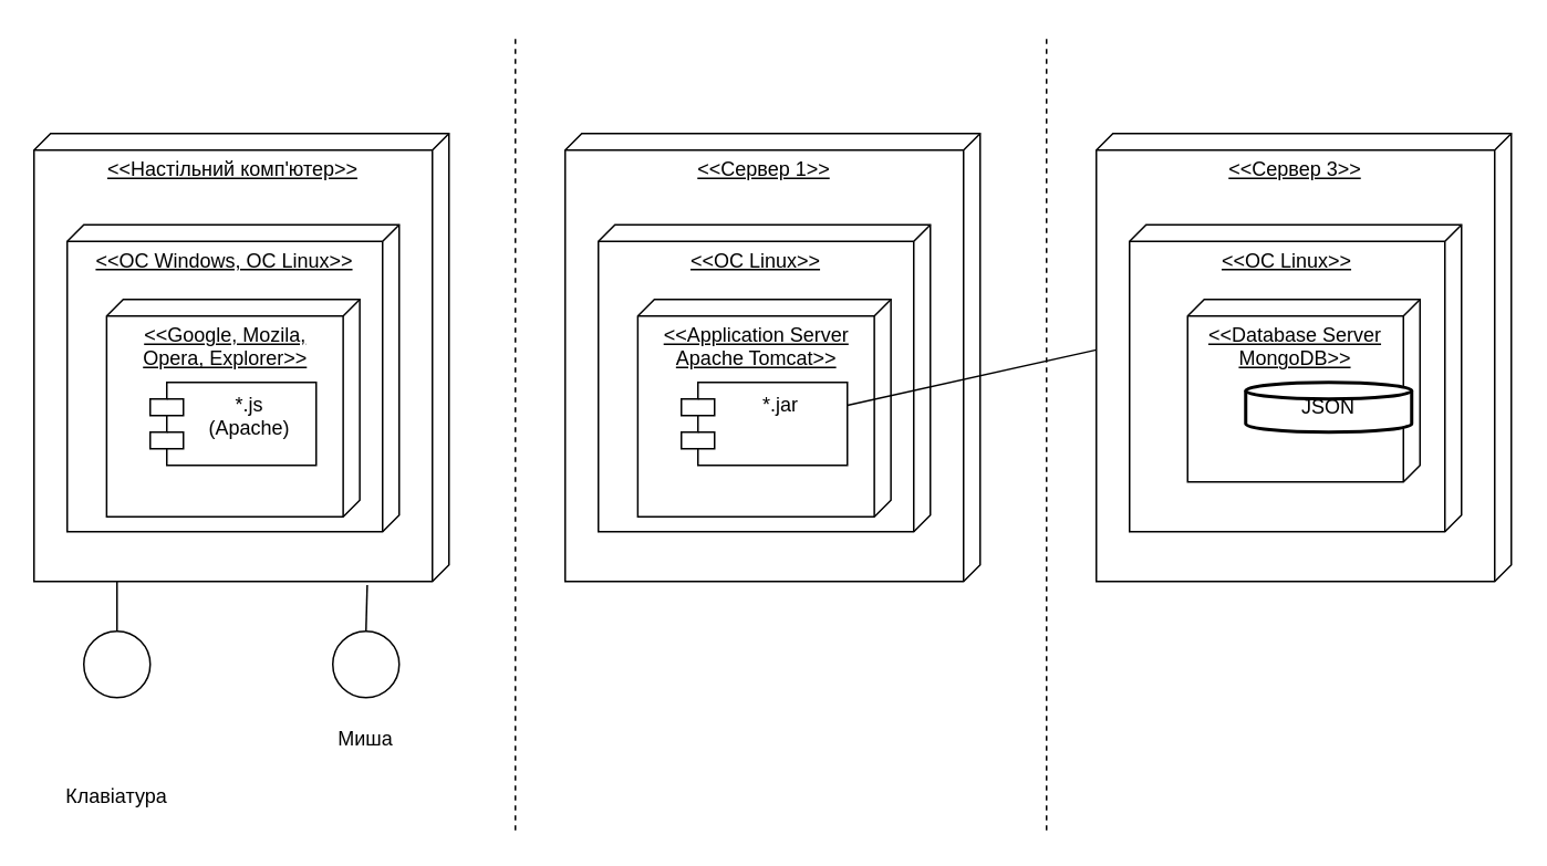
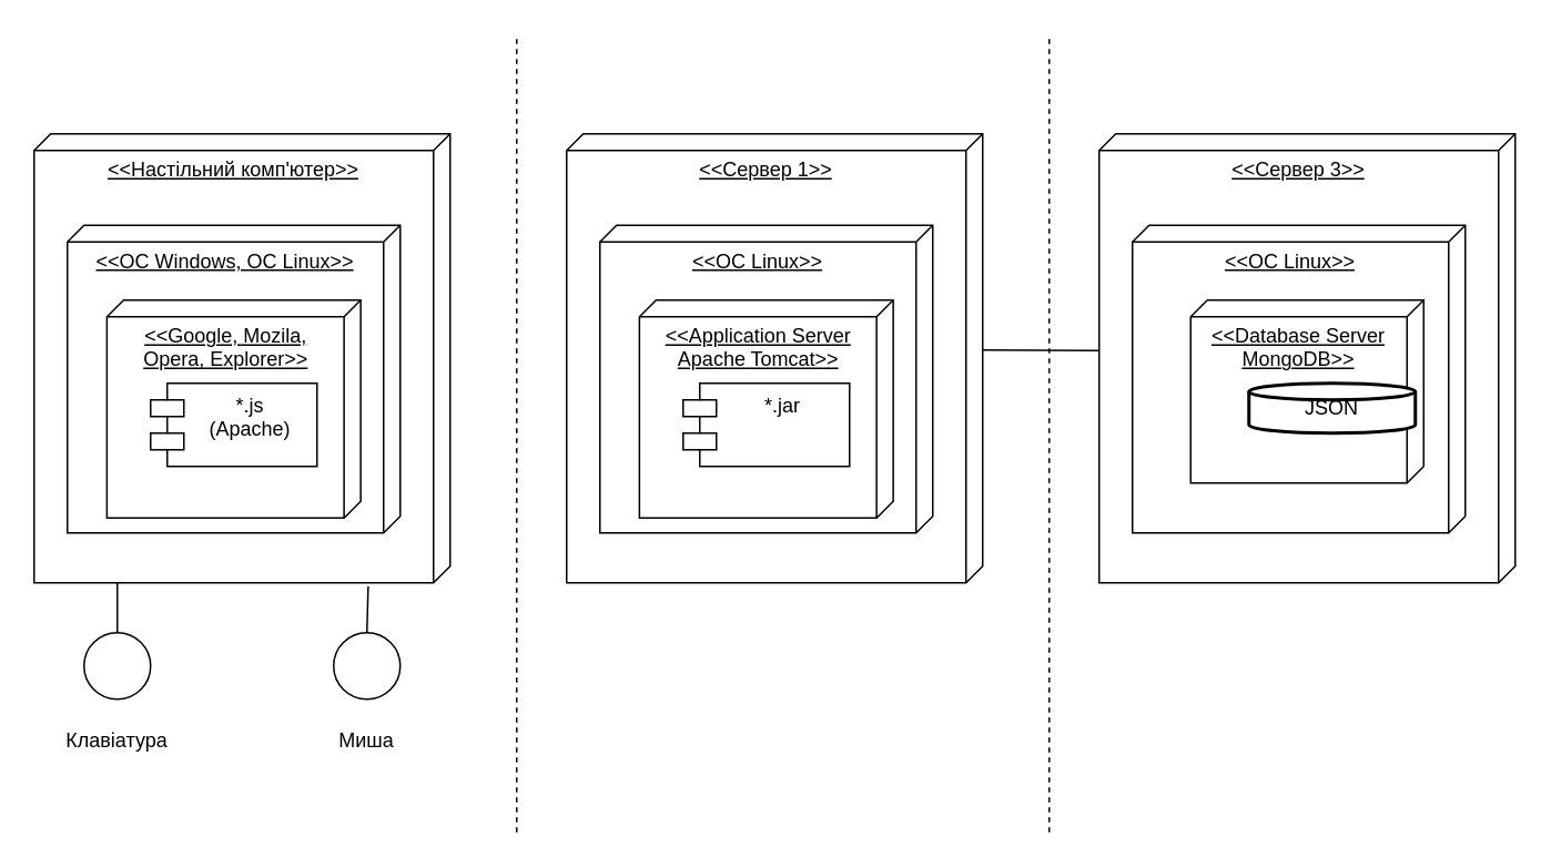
- <mxCell id="22" value="" style="endArrow=none;html=1;rounded=0;exitX=0.483;exitY=1;exitDx=0;exitDy=0;exitPerimeter=0;" parent="1" source="10" target="9" edge="1"><mxGeometry width="50" height="50" relative="1" as="geometry"><mxPoint x="500" y="300" as="sourcePoint" /><mxPoint x="550" y="250" as="targetPoint" /></mxGeometry></mxCell>
+ <mxCell id="22" value="" style="endArrow=none;html=1;rounded=0;entryX=0;entryY=0;entryDx=130;entryDy=0;entryPerimeter=0;exitX=0.483;exitY=1;exitDx=0;exitDy=0;exitPerimeter=0;" parent="1" source="10" target="6" edge="1"><mxGeometry width="50" height="50" relative="1" as="geometry"><mxPoint x="500" y="300" as="sourcePoint" /><mxPoint x="550" y="250" as="targetPoint" /></mxGeometry></mxCell>
- <mxCell id="18" value="Клавіатура" style="text;html=1;strokeColor=none;fillColor=none;align=center;verticalAlign=middle;whiteSpace=wrap;rounded=0;" parent="1" vertex="1"><mxGeometry x="40" y="465" width="60" height="30" as="geometry" /></mxCell>
+ <mxCell id="18" value="Клавіатура" style="text;html=1;strokeColor=none;fillColor=none;align=center;verticalAlign=middle;whiteSpace=wrap;rounded=0;" parent="1" vertex="1"><mxGeometry x="40" y="430" width="60" height="30" as="geometry" /></mxCell>
